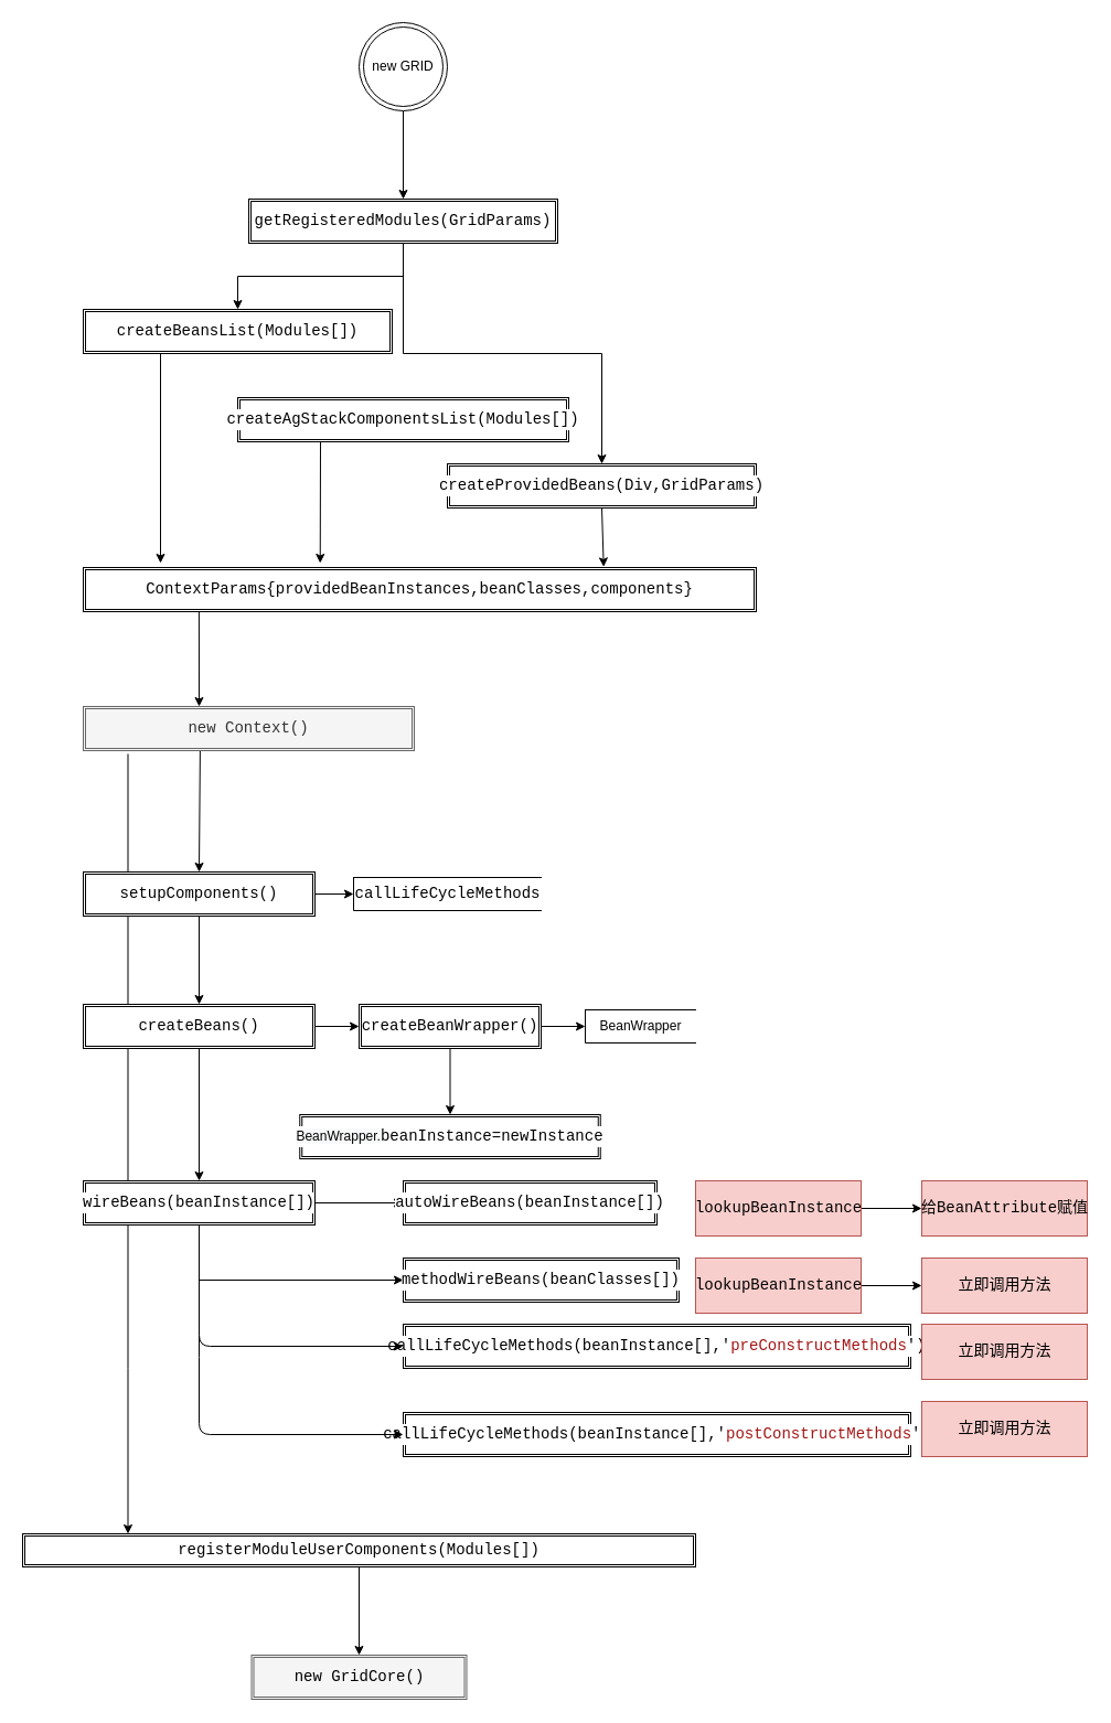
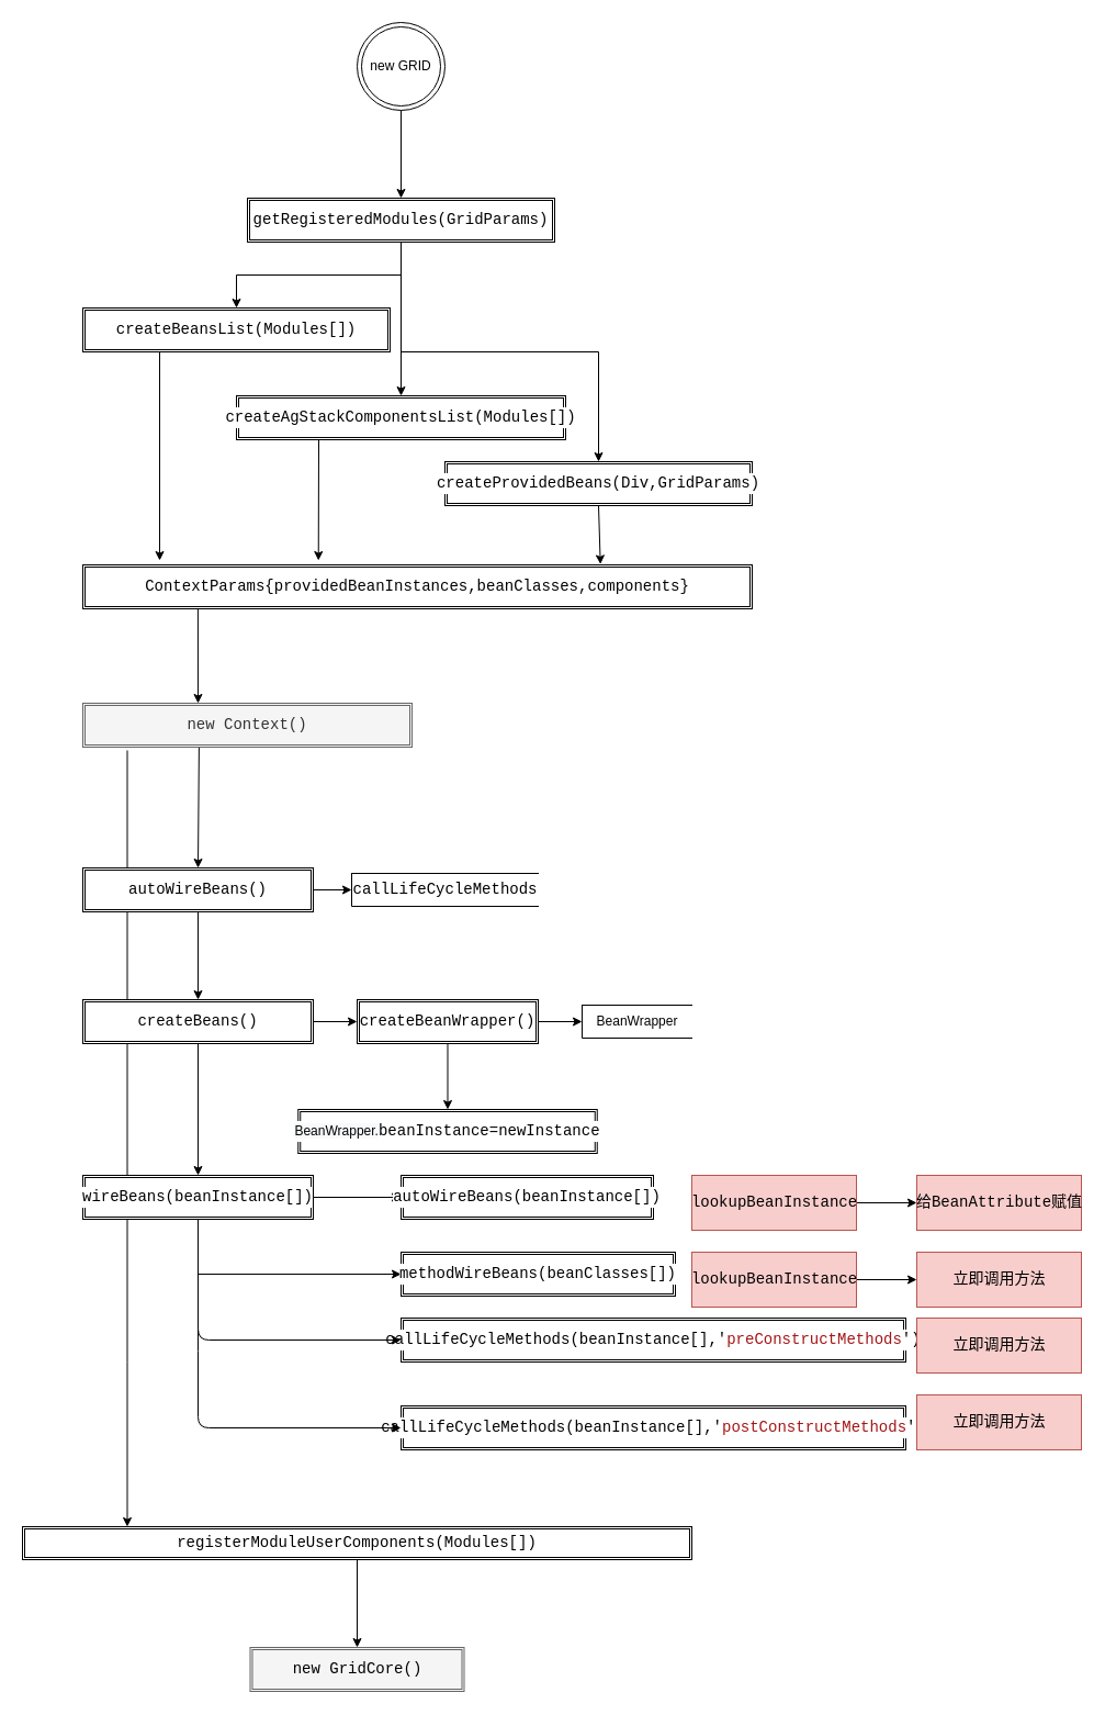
+ <mxCell id="5" value="" style="edgeStyle=orthogonalEdgeStyle;rounded=0;orthogonalLoop=1;jettySize=auto;html=1;" parent="1" source="7" target="9" edge="1"><mxGeometry relative="1" as="geometry" /></mxCell>
- <mxCell id="21" value="&lt;div style=&quot;background-color: rgb(255 , 255 , 255) ; font-family: &amp;#34;consolas&amp;#34; , &amp;#34;courier new&amp;#34; , monospace ; font-size: 14px ; line-height: 19px ; white-space: pre&quot;&gt;setupComponents()&lt;/div&gt;" style="shape=ext;double=1;rounded=0;whiteSpace=wrap;html=1;" parent="1" vertex="1"><mxGeometry x="75" y="790" width="210" height="40" as="geometry" /></mxCell>
+ <mxCell id="21" value="&lt;div style=&quot;background-color: rgb(255 , 255 , 255) ; font-family: &amp;#34;consolas&amp;#34; , &amp;#34;courier new&amp;#34; , monospace ; font-size: 14px ; line-height: 19px ; white-space: pre&quot;&gt;autoWireBeans()&lt;/div&gt;" style="shape=ext;double=1;rounded=0;whiteSpace=wrap;html=1;" parent="1" vertex="1"><mxGeometry x="75" y="790" width="210" height="40" as="geometry" /></mxCell>
